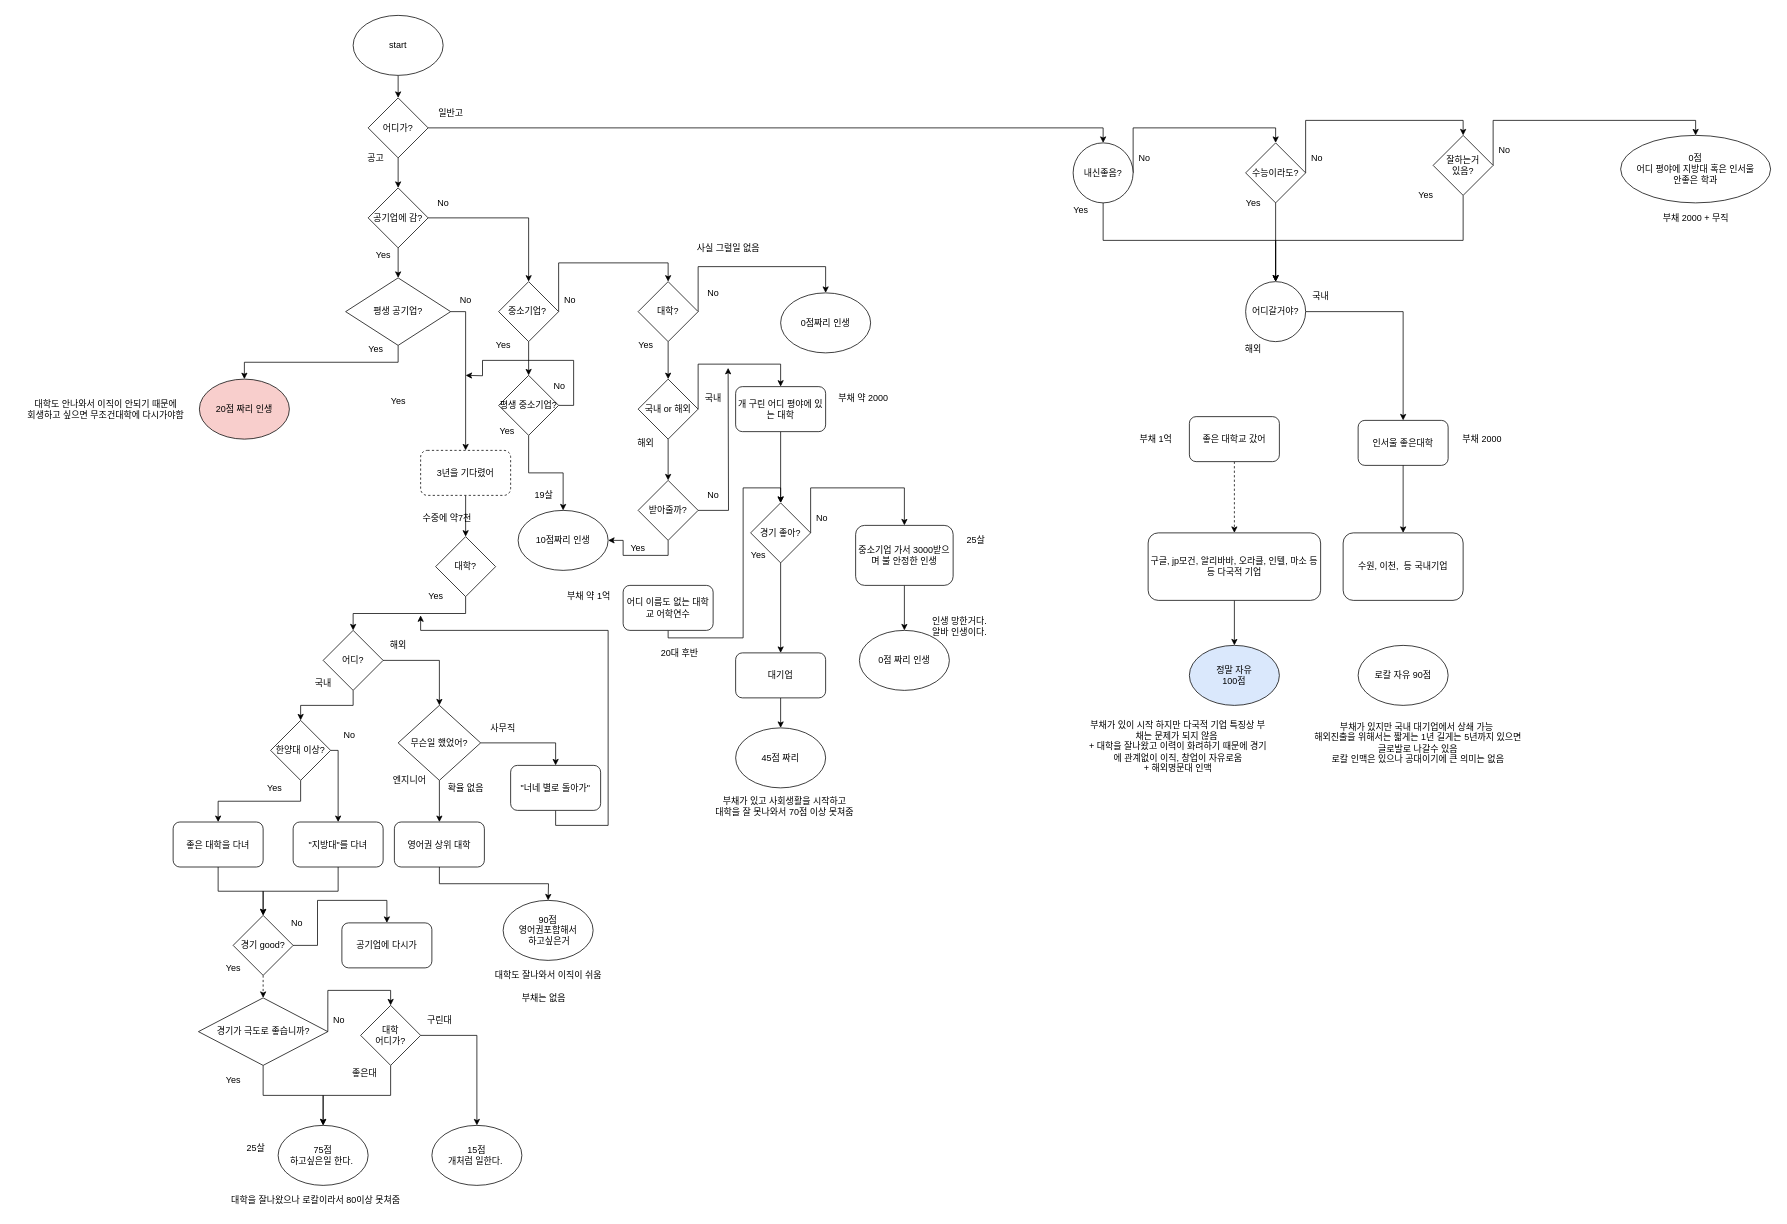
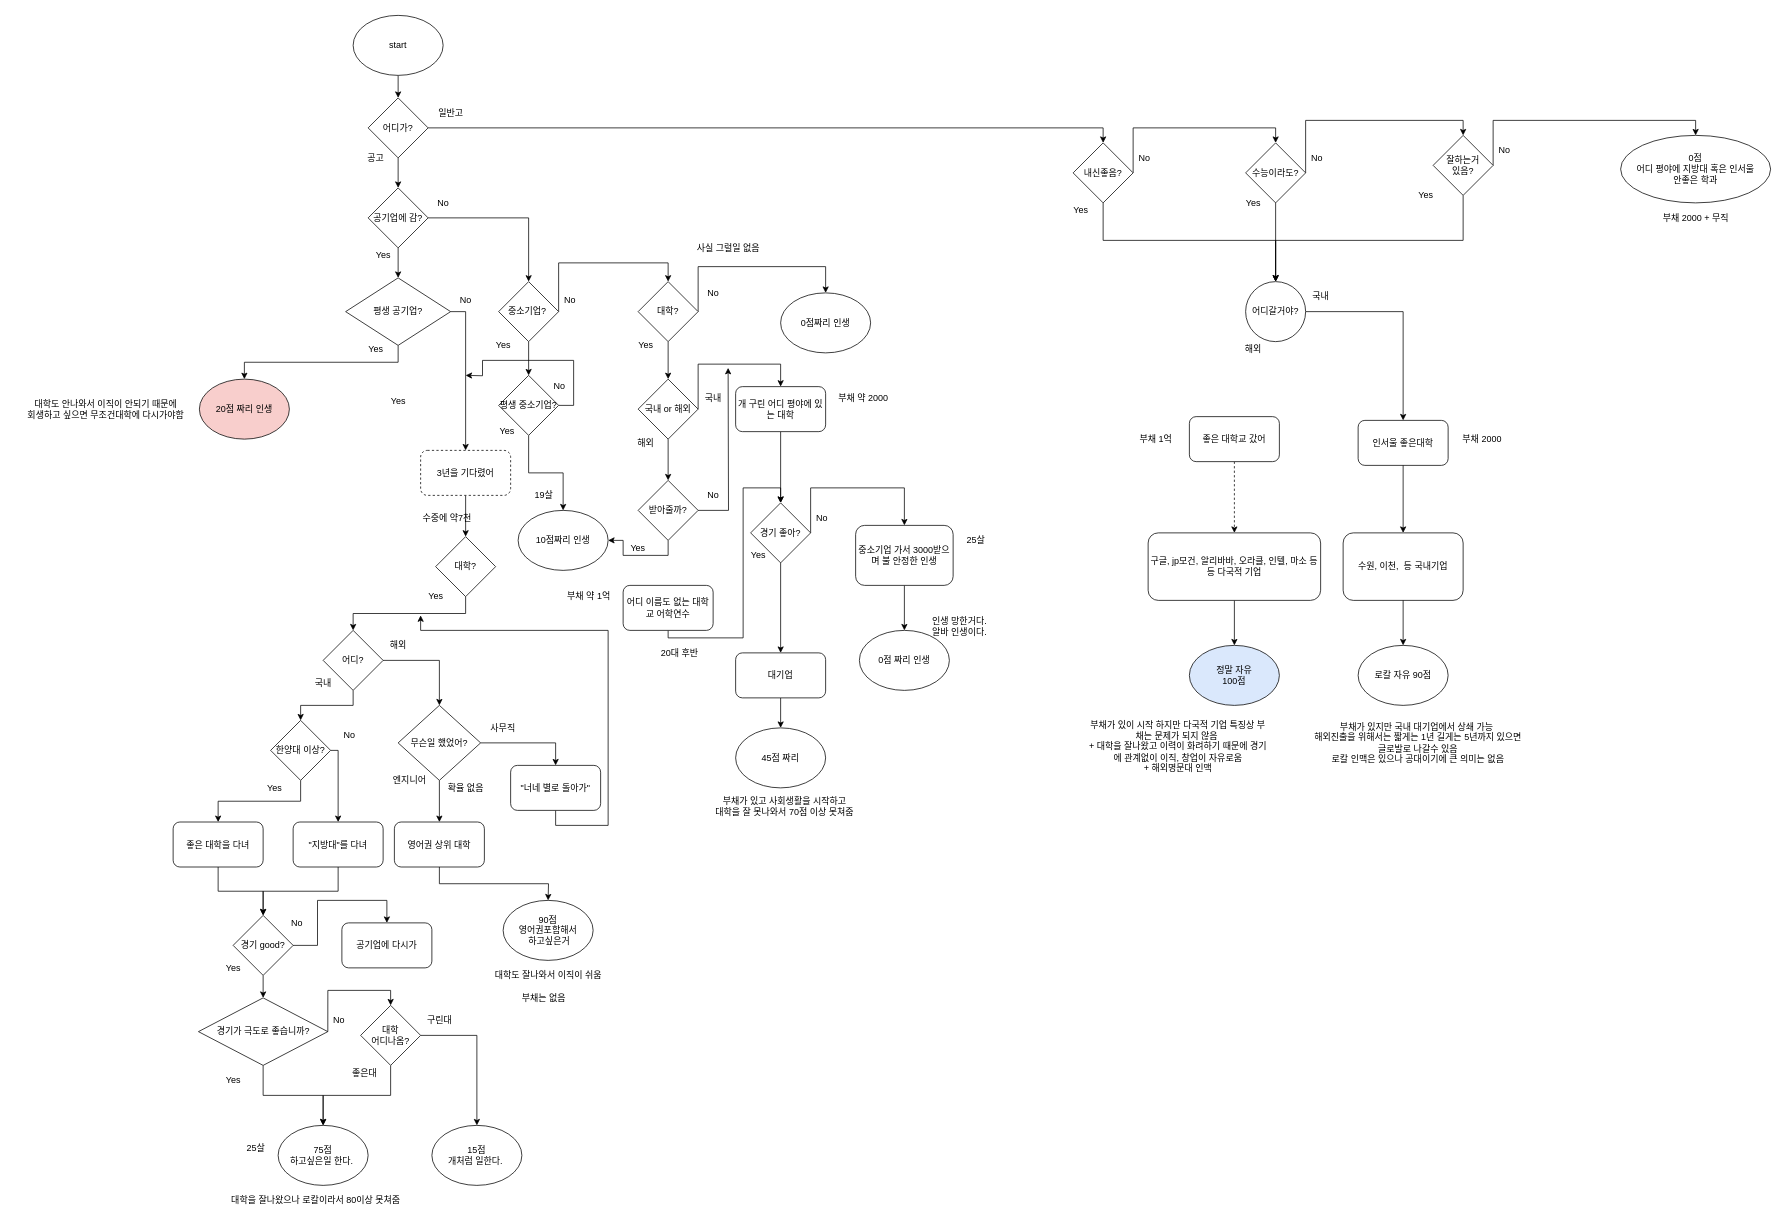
- <mxCell id="126" value="내신좋음?" style="ellipse;whiteSpace=wrap;html=1;" vertex="1" parent="1"><mxGeometry x="1430" y="190" width="80" height="80" as="geometry" /></mxCell>
+ <mxCell id="126" value="내신좋음?" style="rhombus;whiteSpace=wrap;html=1;" vertex="1" parent="1"><mxGeometry x="1430" y="190" width="80" height="80" as="geometry" /></mxCell>
+ <mxCell id="156" value="" style="endArrow=classic;html=1;exitX=0.5;exitY=1;exitDx=0;exitDy=0;entryX=0.5;entryY=0;entryDx=0;entryDy=0;" edge="1" parent="1" source="151" target="157"><mxGeometry width="50" height="50" relative="1" as="geometry"><mxPoint x="1820" y="920" as="sourcePoint" /><mxPoint x="1930" y="880" as="targetPoint" /></mxGeometry></mxCell>
- <mxCell id="78" style="edgeStyle=orthogonalEdgeStyle;rounded=0;orthogonalLoop=1;jettySize=auto;html=1;exitX=0.5;exitY=1;exitDx=0;exitDy=0;entryX=0.5;entryY=0;entryDx=0;entryDy=0;dashed=1;" edge="1" parent="1" source="79" target="87"><mxGeometry relative="1" as="geometry" /></mxCell>
+ <mxCell id="78" style="edgeStyle=orthogonalEdgeStyle;rounded=0;orthogonalLoop=1;jettySize=auto;html=1;exitX=0.5;exitY=1;exitDx=0;exitDy=0;entryX=0.5;entryY=0;entryDx=0;entryDy=0;" edge="1" parent="1" source="79" target="87"><mxGeometry relative="1" as="geometry" /></mxCell>
- <mxCell id="92" value="대학 &lt;br&gt;어디가?" style="rhombus;whiteSpace=wrap;html=1;" vertex="1" parent="1"><mxGeometry x="480" y="1340" width="80" height="80" as="geometry" /></mxCell>
+ <mxCell id="92" value="대학 &lt;br&gt;어디나옴?" style="rhombus;whiteSpace=wrap;html=1;" vertex="1" parent="1"><mxGeometry x="480" y="1340" width="80" height="80" as="geometry" /></mxCell>
